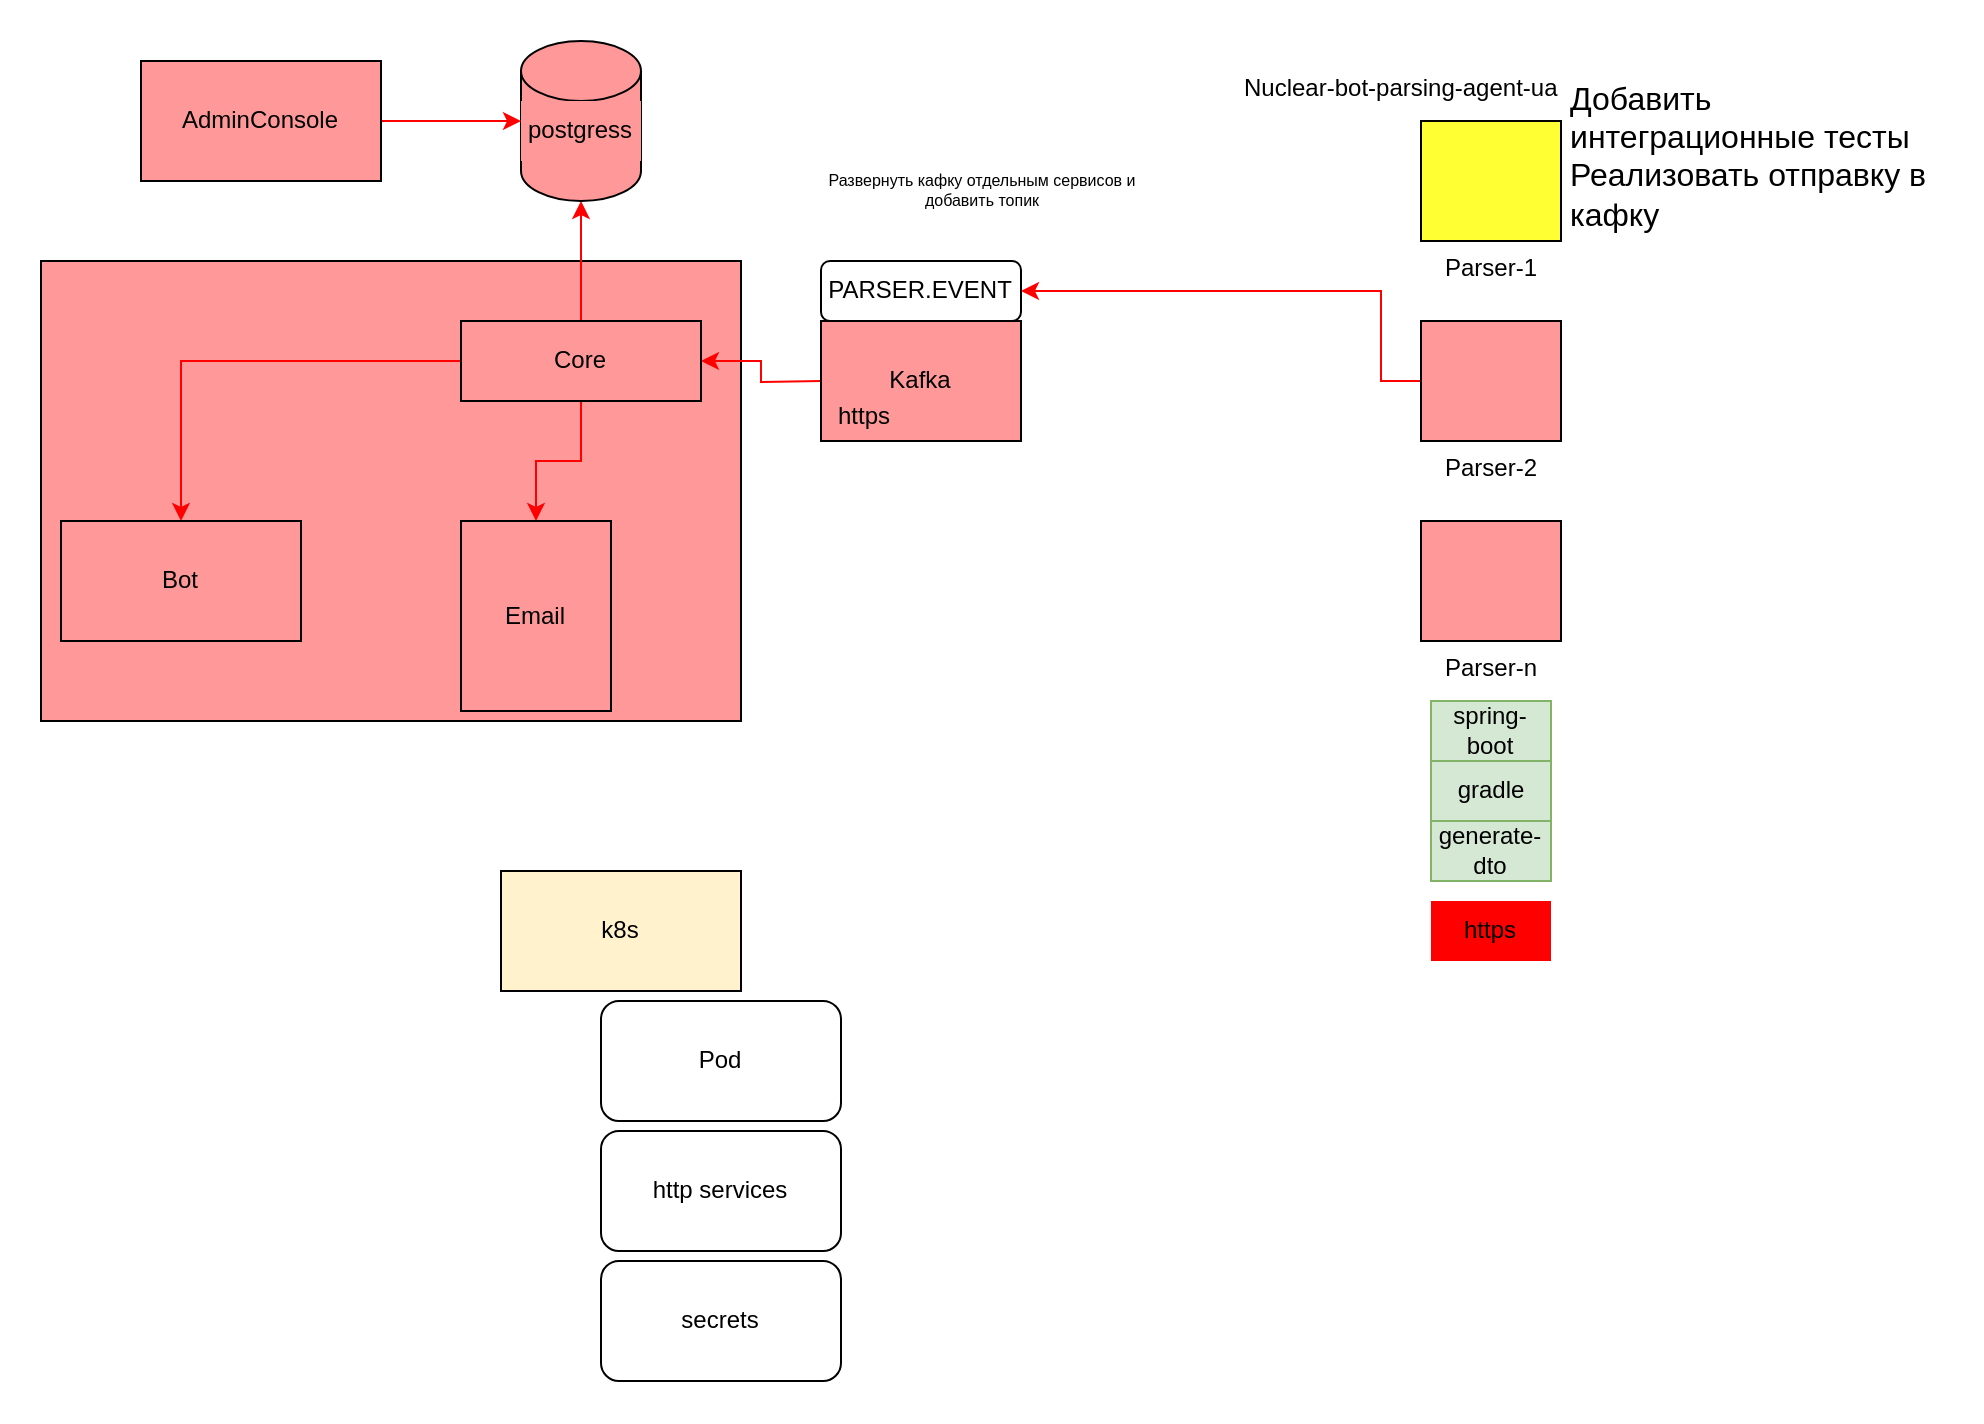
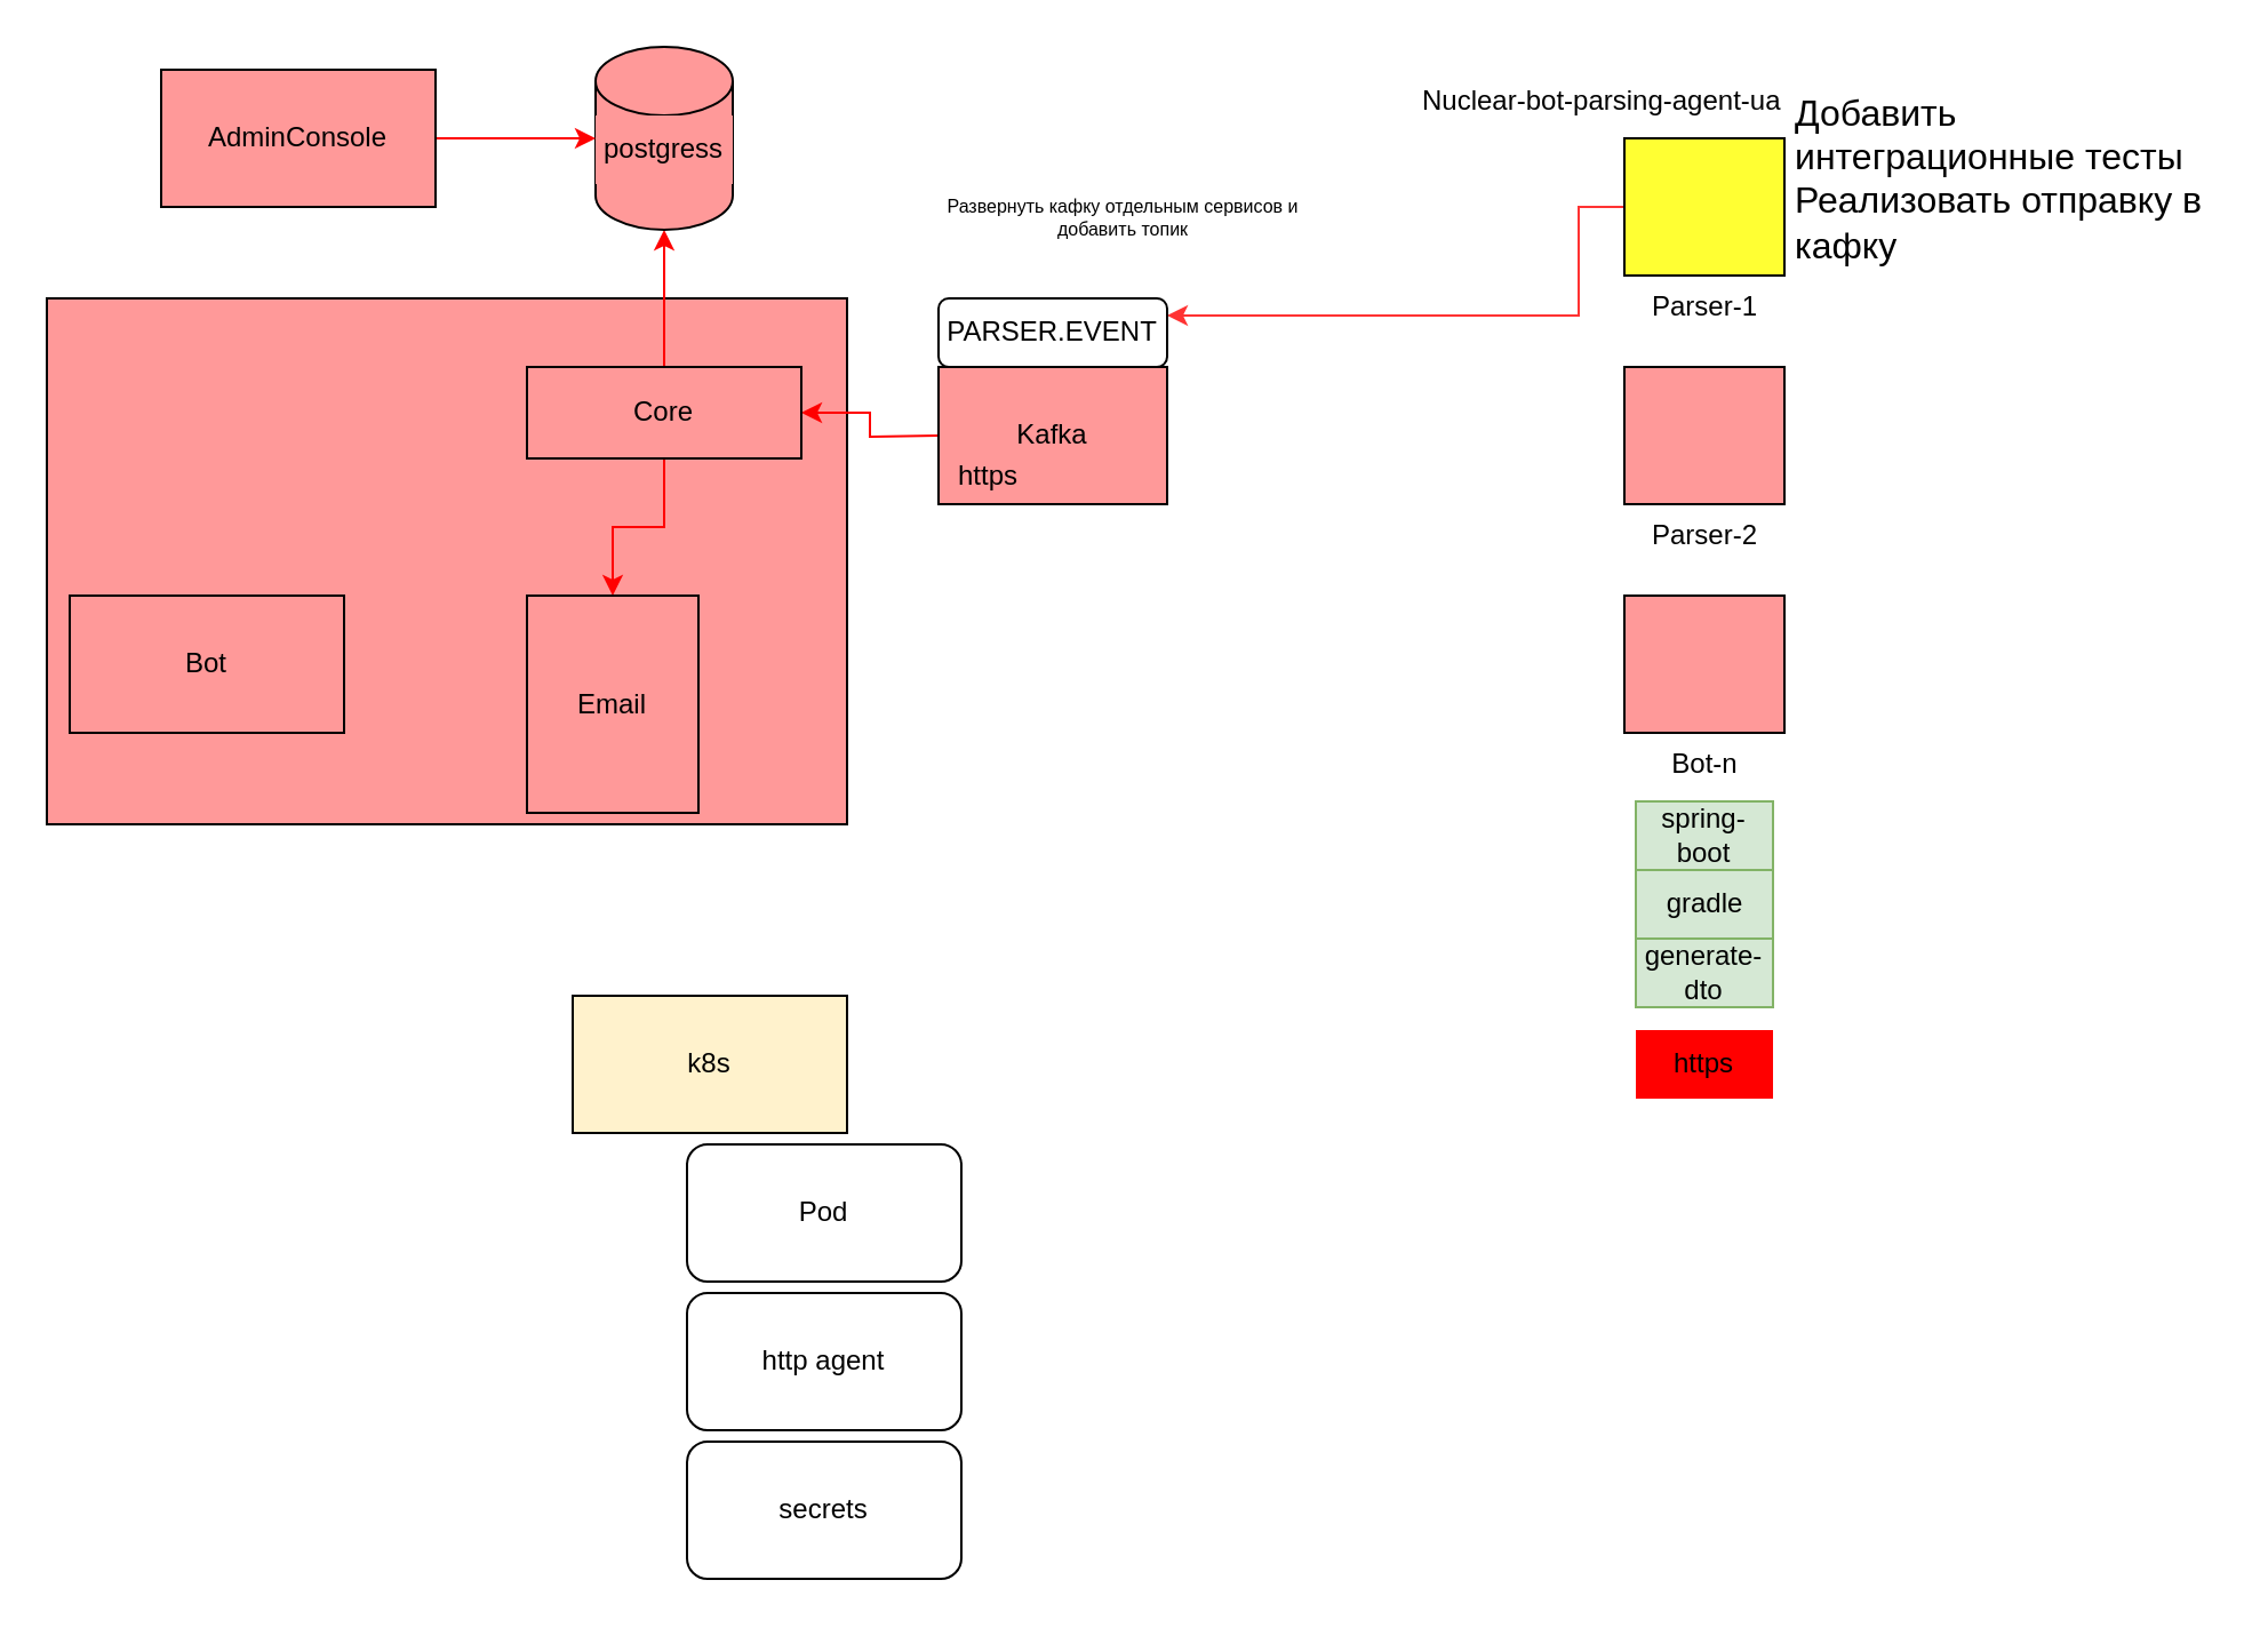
+ <mxCell id="3" style="edgeStyle=orthogonalEdgeStyle;rounded=0;orthogonalLoop=1;jettySize=auto;html=1;entryX=1;entryY=0.25;entryDx=0;entryDy=0;fillColor=#FF9999;strokeColor=#FF3333;" parent="1" source="4" target="30" edge="1"><mxGeometry relative="1" as="geometry"><mxPoint x="597.5" y="160" as="targetPoint" /><Array as="points"><mxPoint x="690" y="90" /><mxPoint x="690" y="138" /></Array></mxGeometry></mxCell>
- <mxCell id="5" style="edgeStyle=orthogonalEdgeStyle;rounded=0;orthogonalLoop=1;jettySize=auto;html=1;entryX=1;entryY=0.5;entryDx=0;entryDy=0;fillColor=#FF3333;strokeColor=#FF0000;" parent="1" source="6" target="30" edge="1"><mxGeometry relative="1" as="geometry"><mxPoint x="620" y="190" as="targetPoint" /><Array as="points"><mxPoint x="690" y="190" /><mxPoint x="690" y="145" /></Array></mxGeometry></mxCell>
- <mxCell id="11" style="edgeStyle=orthogonalEdgeStyle;rounded=0;orthogonalLoop=1;jettySize=auto;html=1;exitX=0;exitY=0.5;exitDx=0;exitDy=0;entryX=0.5;entryY=0;entryDx=0;entryDy=0;fillColor=#FF3333;strokeColor=#FF0000;" parent="1" source="12" target="13" edge="1"><mxGeometry relative="1" as="geometry" /></mxCell>
- <mxCell id="7" value="Parser-n" style="verticalLabelPosition=bottom;verticalAlign=top;html=1;shape=mxgraph.basic.rect;fillColor2=none;strokeWidth=1;size=20;indent=5;fillColor=#FF9999;" parent="1" vertex="1"><mxGeometry x="710" y="260" width="70" height="60" as="geometry" /></mxCell>
+ <mxCell id="7" value="Bot-n" style="verticalLabelPosition=bottom;verticalAlign=top;html=1;shape=mxgraph.basic.rect;fillColor2=none;strokeWidth=1;size=20;indent=5;fillColor=#FF9999;" parent="1" vertex="1"><mxGeometry x="710" y="260" width="70" height="60" as="geometry" /></mxCell>
- <mxCell id="28" value="http services" style="rounded=1;whiteSpace=wrap;html=1;fillColor=#FFFFFF;" parent="1" vertex="1"><mxGeometry x="300" y="565" width="120" height="60" as="geometry" /></mxCell>
+ <mxCell id="28" value="http agent" style="rounded=1;whiteSpace=wrap;html=1;fillColor=#FFFFFF;" parent="1" vertex="1"><mxGeometry x="300" y="565" width="120" height="60" as="geometry" /></mxCell>
